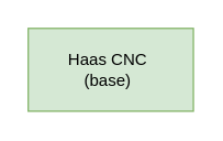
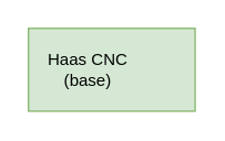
- <mxCell id="3" value="Haas CNC (base)" style="text;html=1;strokeColor=none;fillColor=none;align=center;verticalAlign=middle;whiteSpace=wrap;rounded=0;hachureGap=4;pointerEvents=0;" vertex="1" parent="1"><mxGeometry x="43" y="40" width="70" height="20" as="geometry" /></mxCell>
+ <mxCell id="3" value="Haas CNC (base)" style="text;html=1;strokeColor=none;fillColor=none;align=center;verticalAlign=middle;whiteSpace=wrap;rounded=0;hachureGap=4;pointerEvents=0;" vertex="1" parent="1"><mxGeometry x="28" y="40" width="70" height="20" as="geometry" /></mxCell>
